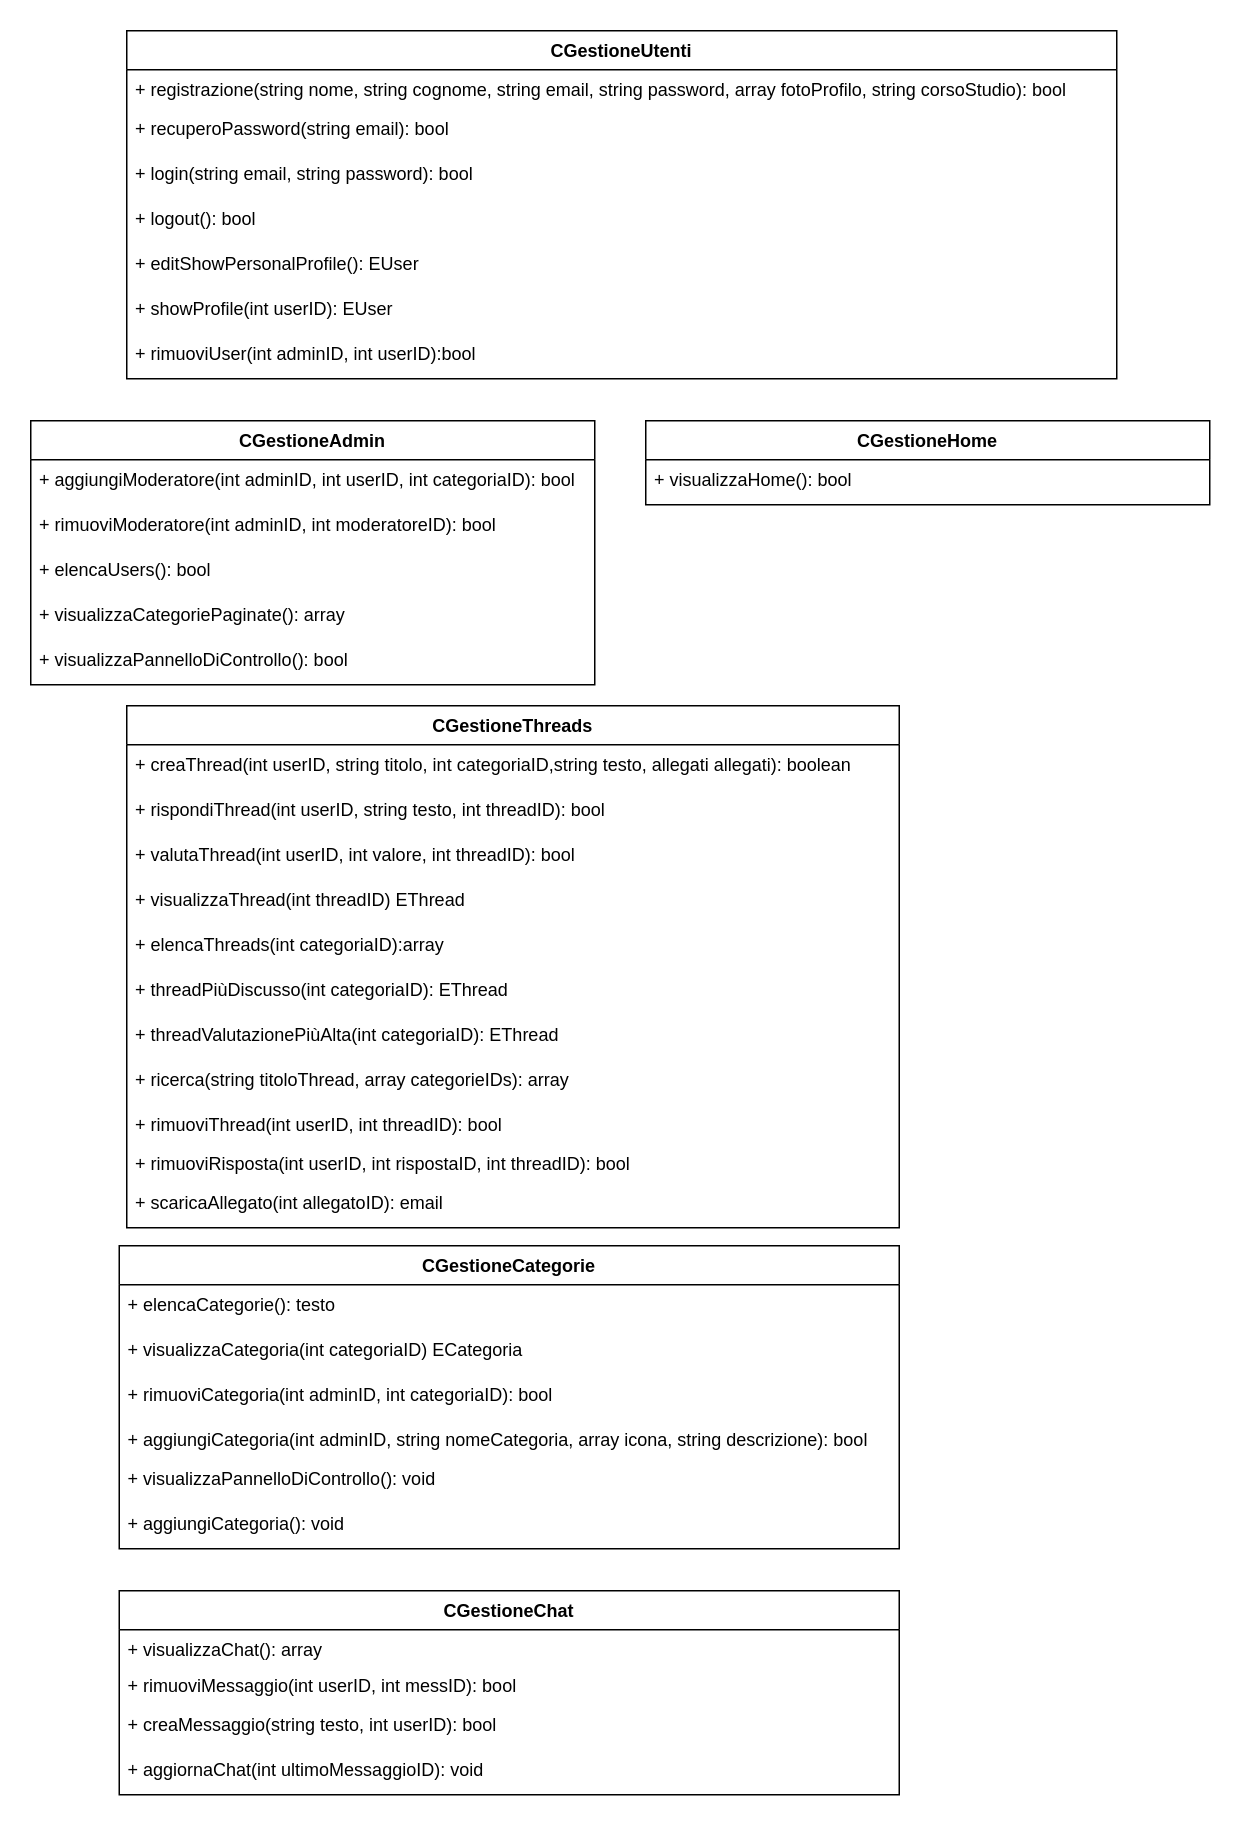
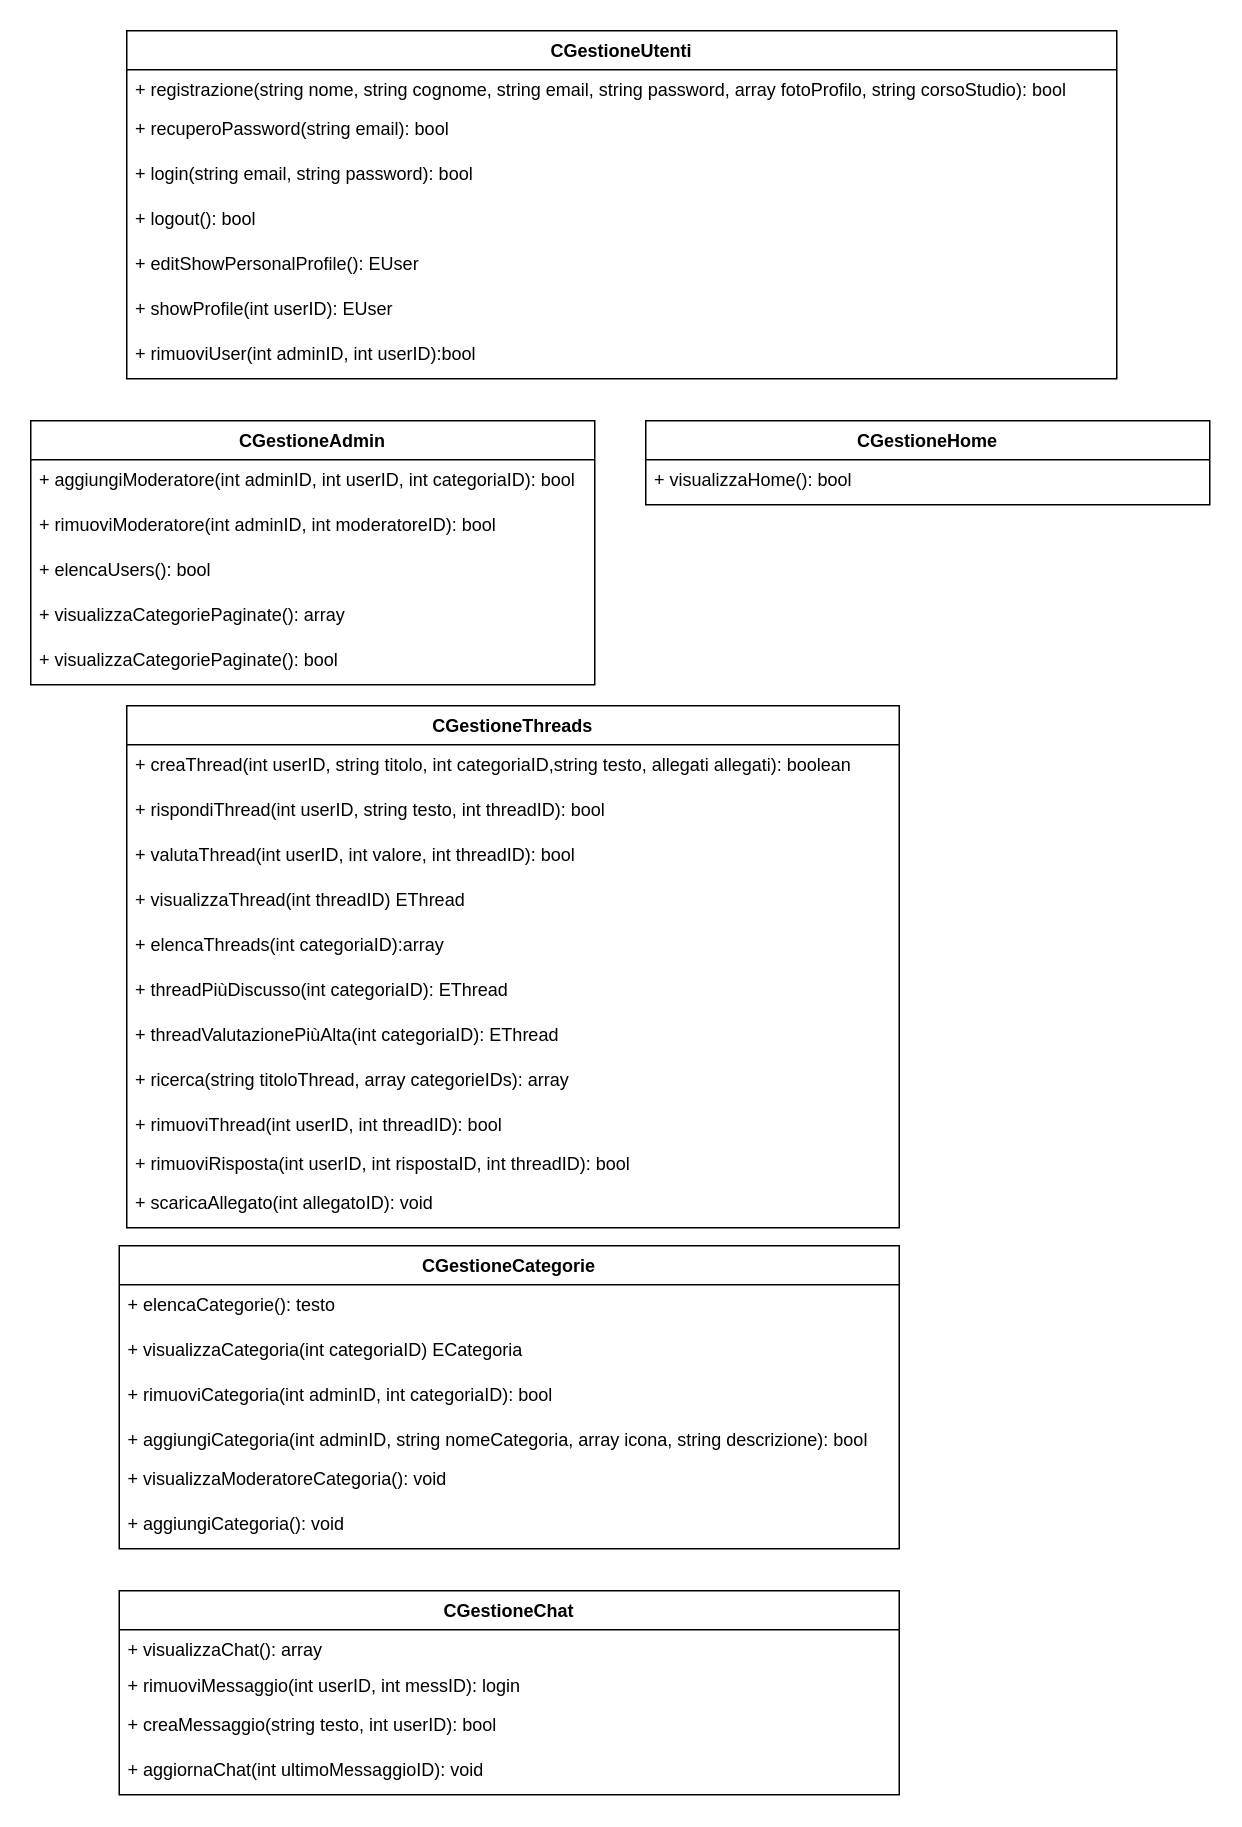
- <mxCell id="15" value="+ visualizzaPannelloDiControllo(): bool" style="text;strokeColor=none;fillColor=none;align=left;verticalAlign=top;spacingLeft=4;spacingRight=4;overflow=hidden;rotatable=0;points=[[0,0.5],[1,0.5]];portConstraint=eastwest;" parent="10" vertex="1"><mxGeometry y="146" width="376" height="30" as="geometry" /></mxCell>
+ <mxCell id="15" value="+ visualizzaCategoriePaginate(): bool" style="text;strokeColor=none;fillColor=none;align=left;verticalAlign=top;spacingLeft=4;spacingRight=4;overflow=hidden;rotatable=0;points=[[0,0.5],[1,0.5]];portConstraint=eastwest;" parent="10" vertex="1"><mxGeometry y="146" width="376" height="30" as="geometry" /></mxCell>
- <mxCell id="27" value="+ scaricaAllegato(int allegatoID): email" style="text;strokeColor=none;fillColor=none;align=left;verticalAlign=top;spacingLeft=4;spacingRight=4;overflow=hidden;rotatable=0;points=[[0,0.5],[1,0.5]];portConstraint=eastwest;" vertex="1" parent="16"><mxGeometry y="318" width="515" height="30" as="geometry" /></mxCell>
+ <mxCell id="27" value="+ scaricaAllegato(int allegatoID): void" style="text;strokeColor=none;fillColor=none;align=left;verticalAlign=top;spacingLeft=4;spacingRight=4;overflow=hidden;rotatable=0;points=[[0,0.5],[1,0.5]];portConstraint=eastwest;" vertex="1" parent="16"><mxGeometry y="318" width="515" height="30" as="geometry" /></mxCell>
- <mxCell id="33" value="+ visualizzaPannelloDiControllo(): void" style="text;strokeColor=none;fillColor=none;align=left;verticalAlign=top;spacingLeft=4;spacingRight=4;overflow=hidden;rotatable=0;points=[[0,0.5],[1,0.5]];portConstraint=eastwest;" vertex="1" parent="28"><mxGeometry y="142" width="520" height="30" as="geometry" /></mxCell>
+ <mxCell id="33" value="+ visualizzaModeratoreCategoria(): void" style="text;strokeColor=none;fillColor=none;align=left;verticalAlign=top;spacingLeft=4;spacingRight=4;overflow=hidden;rotatable=0;points=[[0,0.5],[1,0.5]];portConstraint=eastwest;" vertex="1" parent="28"><mxGeometry y="142" width="520" height="30" as="geometry" /></mxCell>
- <mxCell id="37" value="+ rimuoviMessaggio(int userID, int messID): bool" style="text;strokeColor=none;fillColor=none;align=left;verticalAlign=top;spacingLeft=4;spacingRight=4;overflow=hidden;rotatable=0;points=[[0,0.5],[1,0.5]];portConstraint=eastwest;" parent="35" vertex="1"><mxGeometry y="50" width="520" height="26" as="geometry" /></mxCell>
+ <mxCell id="37" value="+ rimuoviMessaggio(int userID, int messID): login" style="text;strokeColor=none;fillColor=none;align=left;verticalAlign=top;spacingLeft=4;spacingRight=4;overflow=hidden;rotatable=0;points=[[0,0.5],[1,0.5]];portConstraint=eastwest;" parent="35" vertex="1"><mxGeometry y="50" width="520" height="26" as="geometry" /></mxCell>
